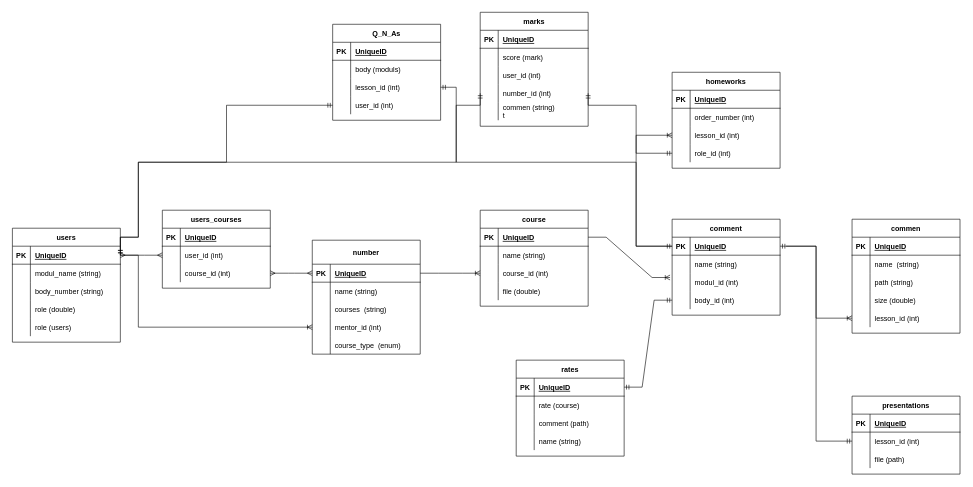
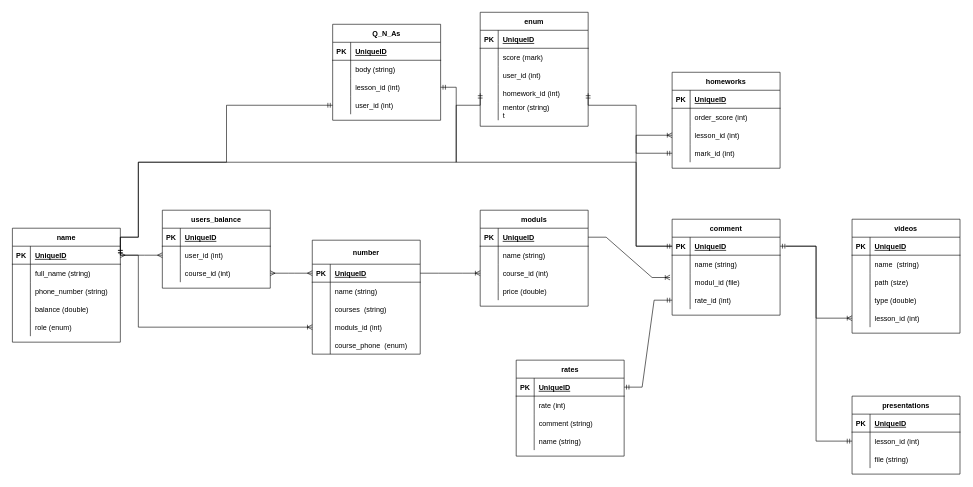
- <mxCell id="102" value="marks" style="shape=table;startSize=30;container=1;collapsible=1;childLayout=tableLayout;fixedRows=1;rowLines=0;fontStyle=1;align=center;resizeLast=1;labelBackgroundColor=none;fontColor=#000000;" parent="1" vertex="1"><mxGeometry x="800" y="20" width="180" height="190" as="geometry" /></mxCell>
+ <mxCell id="102" value="enum" style="shape=table;startSize=30;container=1;collapsible=1;childLayout=tableLayout;fixedRows=1;rowLines=0;fontStyle=1;align=center;resizeLast=1;labelBackgroundColor=none;fontColor=#000000;" parent="1" vertex="1"><mxGeometry x="800" y="20" width="180" height="190" as="geometry" /></mxCell>
- <mxCell id="126" value="body (moduls)" style="shape=partialRectangle;connectable=0;fillColor=none;top=0;left=0;bottom=0;right=0;align=left;spacingLeft=6;overflow=hidden;labelBackgroundColor=none;fontColor=#000000;" parent="124" vertex="1"><mxGeometry x="30" width="150" height="30" as="geometry"><mxRectangle width="150" height="30" as="alternateBounds" /></mxGeometry></mxCell>
+ <mxCell id="126" value="body (string)" style="shape=partialRectangle;connectable=0;fillColor=none;top=0;left=0;bottom=0;right=0;align=left;spacingLeft=6;overflow=hidden;labelBackgroundColor=none;fontColor=#000000;" parent="124" vertex="1"><mxGeometry x="30" width="150" height="30" as="geometry"><mxRectangle width="150" height="30" as="alternateBounds" /></mxGeometry></mxCell>
- <mxCell id="114" value="number_id (int)" style="shape=partialRectangle;connectable=0;fillColor=none;top=0;left=0;bottom=0;right=0;align=left;spacingLeft=6;overflow=hidden;labelBackgroundColor=none;fontColor=#000000;" parent="112" vertex="1"><mxGeometry x="30" width="150" height="30" as="geometry"><mxRectangle width="150" height="30" as="alternateBounds" /></mxGeometry></mxCell>
+ <mxCell id="114" value="homework_id (int)" style="shape=partialRectangle;connectable=0;fillColor=none;top=0;left=0;bottom=0;right=0;align=left;spacingLeft=6;overflow=hidden;labelBackgroundColor=none;fontColor=#000000;" parent="112" vertex="1"><mxGeometry x="30" width="150" height="30" as="geometry"><mxRectangle width="150" height="30" as="alternateBounds" /></mxGeometry></mxCell>
- <mxCell id="117" value="commen (string)&#10;t" style="shape=partialRectangle;connectable=0;fillColor=none;top=0;left=0;bottom=0;right=0;align=left;spacingLeft=6;overflow=hidden;labelBackgroundColor=none;fontColor=#000000;" parent="115" vertex="1"><mxGeometry x="30" width="150" height="30" as="geometry"><mxRectangle width="150" height="30" as="alternateBounds" /></mxGeometry></mxCell>
+ <mxCell id="117" value="mentor (string)&#10;t" style="shape=partialRectangle;connectable=0;fillColor=none;top=0;left=0;bottom=0;right=0;align=left;spacingLeft=6;overflow=hidden;labelBackgroundColor=none;fontColor=#000000;" parent="115" vertex="1"><mxGeometry x="30" width="150" height="30" as="geometry"><mxRectangle width="150" height="30" as="alternateBounds" /></mxGeometry></mxCell>
- <mxCell id="94" value="order_number (int)" style="shape=partialRectangle;connectable=0;fillColor=none;top=0;left=0;bottom=0;right=0;align=left;spacingLeft=6;overflow=hidden;labelBackgroundColor=none;fontColor=#000000;" parent="92" vertex="1"><mxGeometry x="30" width="150" height="30" as="geometry"><mxRectangle width="150" height="30" as="alternateBounds" /></mxGeometry></mxCell>
+ <mxCell id="94" value="order_score (int)" style="shape=partialRectangle;connectable=0;fillColor=none;top=0;left=0;bottom=0;right=0;align=left;spacingLeft=6;overflow=hidden;labelBackgroundColor=none;fontColor=#000000;" parent="92" vertex="1"><mxGeometry x="30" width="150" height="30" as="geometry"><mxRectangle width="150" height="30" as="alternateBounds" /></mxGeometry></mxCell>
- <mxCell id="100" value="role_id (int)" style="shape=partialRectangle;connectable=0;fillColor=none;top=0;left=0;bottom=0;right=0;align=left;spacingLeft=6;overflow=hidden;labelBackgroundColor=none;fontColor=#000000;" parent="98" vertex="1"><mxGeometry x="30" width="150" height="30" as="geometry"><mxRectangle width="150" height="30" as="alternateBounds" /></mxGeometry></mxCell>
+ <mxCell id="100" value="mark_id (int)" style="shape=partialRectangle;connectable=0;fillColor=none;top=0;left=0;bottom=0;right=0;align=left;spacingLeft=6;overflow=hidden;labelBackgroundColor=none;fontColor=#000000;" parent="98" vertex="1"><mxGeometry x="30" width="150" height="30" as="geometry"><mxRectangle width="150" height="30" as="alternateBounds" /></mxGeometry></mxCell>
- <mxCell id="34" value="users_courses" style="shape=table;startSize=30;container=1;collapsible=1;childLayout=tableLayout;fixedRows=1;rowLines=0;fontStyle=1;align=center;resizeLast=1;labelBackgroundColor=none;fontColor=#000000;" parent="1" vertex="1"><mxGeometry x="270" y="350" width="180" height="130" as="geometry" /></mxCell>
+ <mxCell id="34" value="users_balance" style="shape=table;startSize=30;container=1;collapsible=1;childLayout=tableLayout;fixedRows=1;rowLines=0;fontStyle=1;align=center;resizeLast=1;labelBackgroundColor=none;fontColor=#000000;" parent="1" vertex="1"><mxGeometry x="270" y="350" width="180" height="130" as="geometry" /></mxCell>
- <mxCell id="46" value="course" style="shape=table;startSize=30;container=1;collapsible=1;childLayout=tableLayout;fixedRows=1;rowLines=0;fontStyle=1;align=center;resizeLast=1;labelBackgroundColor=none;fontColor=#000000;" parent="1" vertex="1"><mxGeometry x="800" y="350" width="180" height="160" as="geometry" /></mxCell>
+ <mxCell id="46" value="moduls" style="shape=table;startSize=30;container=1;collapsible=1;childLayout=tableLayout;fixedRows=1;rowLines=0;fontStyle=1;align=center;resizeLast=1;labelBackgroundColor=none;fontColor=#000000;" parent="1" vertex="1"><mxGeometry x="800" y="350" width="180" height="160" as="geometry" /></mxCell>
- <mxCell id="146" value="commen" style="shape=table;startSize=30;container=1;collapsible=1;childLayout=tableLayout;fixedRows=1;rowLines=0;fontStyle=1;align=center;resizeLast=1;labelBackgroundColor=none;fontColor=#000000;" parent="1" vertex="1"><mxGeometry x="1420" y="365" width="180" height="190" as="geometry" /></mxCell>
+ <mxCell id="146" value="videos" style="shape=table;startSize=30;container=1;collapsible=1;childLayout=tableLayout;fixedRows=1;rowLines=0;fontStyle=1;align=center;resizeLast=1;labelBackgroundColor=none;fontColor=#000000;" parent="1" vertex="1"><mxGeometry x="1420" y="365" width="180" height="190" as="geometry" /></mxCell>
- <mxCell id="2" value="users" style="shape=table;startSize=30;container=1;collapsible=1;childLayout=tableLayout;fixedRows=1;rowLines=0;fontStyle=1;align=center;resizeLast=1;labelBackgroundColor=none;" parent="1" vertex="1"><mxGeometry x="20" y="380" width="180" height="190" as="geometry" /></mxCell>
+ <mxCell id="2" value="name" style="shape=table;startSize=30;container=1;collapsible=1;childLayout=tableLayout;fixedRows=1;rowLines=0;fontStyle=1;align=center;resizeLast=1;labelBackgroundColor=none;" parent="1" vertex="1"><mxGeometry x="20" y="380" width="180" height="190" as="geometry" /></mxCell>
- <mxCell id="8" value="modul_name (string)" style="shape=partialRectangle;connectable=0;fillColor=none;top=0;left=0;bottom=0;right=0;align=left;spacingLeft=6;overflow=hidden;" parent="6" vertex="1"><mxGeometry x="30" width="150" height="30" as="geometry"><mxRectangle width="150" height="30" as="alternateBounds" /></mxGeometry></mxCell>
+ <mxCell id="8" value="full_name (string)" style="shape=partialRectangle;connectable=0;fillColor=none;top=0;left=0;bottom=0;right=0;align=left;spacingLeft=6;overflow=hidden;" parent="6" vertex="1"><mxGeometry x="30" width="150" height="30" as="geometry"><mxRectangle width="150" height="30" as="alternateBounds" /></mxGeometry></mxCell>
- <mxCell id="69" value="modul_id (int)" style="shape=partialRectangle;connectable=0;fillColor=none;top=0;left=0;bottom=0;right=0;align=left;spacingLeft=6;overflow=hidden;labelBackgroundColor=none;fontColor=#000000;" parent="67" vertex="1"><mxGeometry x="30" width="150" height="30" as="geometry"><mxRectangle width="150" height="30" as="alternateBounds" /></mxGeometry></mxCell>
+ <mxCell id="69" value="modul_id (file)" style="shape=partialRectangle;connectable=0;fillColor=none;top=0;left=0;bottom=0;right=0;align=left;spacingLeft=6;overflow=hidden;labelBackgroundColor=none;fontColor=#000000;" parent="67" vertex="1"><mxGeometry x="30" width="150" height="30" as="geometry"><mxRectangle width="150" height="30" as="alternateBounds" /></mxGeometry></mxCell>
- <mxCell id="155" value="path (string)" style="shape=partialRectangle;connectable=0;fillColor=none;top=0;left=0;bottom=0;right=0;align=left;spacingLeft=6;overflow=hidden;labelBackgroundColor=none;fontColor=#000000;" parent="153" vertex="1"><mxGeometry x="30" width="150" height="30" as="geometry"><mxRectangle width="150" height="30" as="alternateBounds" /></mxGeometry></mxCell>
+ <mxCell id="155" value="path (size)" style="shape=partialRectangle;connectable=0;fillColor=none;top=0;left=0;bottom=0;right=0;align=left;spacingLeft=6;overflow=hidden;labelBackgroundColor=none;fontColor=#000000;" parent="153" vertex="1"><mxGeometry x="30" width="150" height="30" as="geometry"><mxRectangle width="150" height="30" as="alternateBounds" /></mxGeometry></mxCell>
- <mxCell id="11" value="body_number (string)" style="shape=partialRectangle;connectable=0;fillColor=none;top=0;left=0;bottom=0;right=0;align=left;spacingLeft=6;overflow=hidden;" parent="9" vertex="1"><mxGeometry x="30" width="150" height="30" as="geometry"><mxRectangle width="150" height="30" as="alternateBounds" /></mxGeometry></mxCell>
+ <mxCell id="11" value="phone_number (string)" style="shape=partialRectangle;connectable=0;fillColor=none;top=0;left=0;bottom=0;right=0;align=left;spacingLeft=6;overflow=hidden;" parent="9" vertex="1"><mxGeometry x="30" width="150" height="30" as="geometry"><mxRectangle width="150" height="30" as="alternateBounds" /></mxGeometry></mxCell>
- <mxCell id="58" value="file (double)" style="shape=partialRectangle;connectable=0;fillColor=none;top=0;left=0;bottom=0;right=0;align=left;spacingLeft=6;overflow=hidden;labelBackgroundColor=none;fontColor=#000000;" parent="56" vertex="1"><mxGeometry x="30" width="150" height="30" as="geometry"><mxRectangle width="150" height="30" as="alternateBounds" /></mxGeometry></mxCell>
+ <mxCell id="58" value="price (double)" style="shape=partialRectangle;connectable=0;fillColor=none;top=0;left=0;bottom=0;right=0;align=left;spacingLeft=6;overflow=hidden;labelBackgroundColor=none;fontColor=#000000;" parent="56" vertex="1"><mxGeometry x="30" width="150" height="30" as="geometry"><mxRectangle width="150" height="30" as="alternateBounds" /></mxGeometry></mxCell>
- <mxCell id="72" value="body_id (int)" style="shape=partialRectangle;connectable=0;fillColor=none;top=0;left=0;bottom=0;right=0;align=left;spacingLeft=6;overflow=hidden;labelBackgroundColor=none;fontColor=#000000;" parent="70" vertex="1"><mxGeometry x="30" width="150" height="30" as="geometry"><mxRectangle width="150" height="30" as="alternateBounds" /></mxGeometry></mxCell>
+ <mxCell id="72" value="rate_id (int)" style="shape=partialRectangle;connectable=0;fillColor=none;top=0;left=0;bottom=0;right=0;align=left;spacingLeft=6;overflow=hidden;labelBackgroundColor=none;fontColor=#000000;" parent="70" vertex="1"><mxGeometry x="30" width="150" height="30" as="geometry"><mxRectangle width="150" height="30" as="alternateBounds" /></mxGeometry></mxCell>
- <mxCell id="158" value="size (double)" style="shape=partialRectangle;connectable=0;fillColor=none;top=0;left=0;bottom=0;right=0;align=left;spacingLeft=6;overflow=hidden;labelBackgroundColor=none;fontColor=#000000;" parent="156" vertex="1"><mxGeometry x="30" width="150" height="30" as="geometry"><mxRectangle width="150" height="30" as="alternateBounds" /></mxGeometry></mxCell>
+ <mxCell id="158" value="type (double)" style="shape=partialRectangle;connectable=0;fillColor=none;top=0;left=0;bottom=0;right=0;align=left;spacingLeft=6;overflow=hidden;labelBackgroundColor=none;fontColor=#000000;" parent="156" vertex="1"><mxGeometry x="30" width="150" height="30" as="geometry"><mxRectangle width="150" height="30" as="alternateBounds" /></mxGeometry></mxCell>
- <mxCell id="14" value="role (double)" style="shape=partialRectangle;connectable=0;fillColor=none;top=0;left=0;bottom=0;right=0;align=left;spacingLeft=6;overflow=hidden;" parent="12" vertex="1"><mxGeometry x="30" width="150" height="30" as="geometry"><mxRectangle width="150" height="30" as="alternateBounds" /></mxGeometry></mxCell>
+ <mxCell id="14" value="balance (double)" style="shape=partialRectangle;connectable=0;fillColor=none;top=0;left=0;bottom=0;right=0;align=left;spacingLeft=6;overflow=hidden;" parent="12" vertex="1"><mxGeometry x="30" width="150" height="30" as="geometry"><mxRectangle width="150" height="30" as="alternateBounds" /></mxGeometry></mxCell>
- <mxCell id="17" value="role (users)" style="shape=partialRectangle;connectable=0;fillColor=none;top=0;left=0;bottom=0;right=0;align=left;spacingLeft=6;overflow=hidden;" parent="15" vertex="1"><mxGeometry x="30" width="150" height="30" as="geometry"><mxRectangle width="150" height="30" as="alternateBounds" /></mxGeometry></mxCell>
+ <mxCell id="17" value="role (enum)" style="shape=partialRectangle;connectable=0;fillColor=none;top=0;left=0;bottom=0;right=0;align=left;spacingLeft=6;overflow=hidden;" parent="15" vertex="1"><mxGeometry x="30" width="150" height="30" as="geometry"><mxRectangle width="150" height="30" as="alternateBounds" /></mxGeometry></mxCell>
- <mxCell id="30" value="mentor_id (int)" style="shape=partialRectangle;connectable=0;fillColor=none;top=0;left=0;bottom=0;right=0;align=left;spacingLeft=6;overflow=hidden;labelBackgroundColor=none;fontColor=#000000;" parent="28" vertex="1"><mxGeometry x="30" width="150" height="30" as="geometry"><mxRectangle width="150" height="30" as="alternateBounds" /></mxGeometry></mxCell>
+ <mxCell id="30" value="moduls_id (int)" style="shape=partialRectangle;connectable=0;fillColor=none;top=0;left=0;bottom=0;right=0;align=left;spacingLeft=6;overflow=hidden;labelBackgroundColor=none;fontColor=#000000;" parent="28" vertex="1"><mxGeometry x="30" width="150" height="30" as="geometry"><mxRectangle width="150" height="30" as="alternateBounds" /></mxGeometry></mxCell>
- <mxCell id="33" value="course_type  (enum)" style="shape=partialRectangle;connectable=0;fillColor=none;top=0;left=0;bottom=0;right=0;align=left;spacingLeft=6;overflow=hidden;labelBackgroundColor=none;fontColor=#000000;" parent="31" vertex="1"><mxGeometry x="30" width="150" height="30" as="geometry"><mxRectangle width="150" height="30" as="alternateBounds" /></mxGeometry></mxCell>
+ <mxCell id="33" value="course_phone  (enum)" style="shape=partialRectangle;connectable=0;fillColor=none;top=0;left=0;bottom=0;right=0;align=left;spacingLeft=6;overflow=hidden;labelBackgroundColor=none;fontColor=#000000;" parent="31" vertex="1"><mxGeometry x="30" width="150" height="30" as="geometry"><mxRectangle width="150" height="30" as="alternateBounds" /></mxGeometry></mxCell>
- <mxCell id="80" value="rate (course)" style="shape=partialRectangle;connectable=0;fillColor=none;top=0;left=0;bottom=0;right=0;align=left;spacingLeft=6;overflow=hidden;labelBackgroundColor=none;fontColor=#000000;" parent="78" vertex="1"><mxGeometry x="30" width="150" height="30" as="geometry"><mxRectangle width="150" height="30" as="alternateBounds" /></mxGeometry></mxCell>
+ <mxCell id="80" value="rate (int)" style="shape=partialRectangle;connectable=0;fillColor=none;top=0;left=0;bottom=0;right=0;align=left;spacingLeft=6;overflow=hidden;labelBackgroundColor=none;fontColor=#000000;" parent="78" vertex="1"><mxGeometry x="30" width="150" height="30" as="geometry"><mxRectangle width="150" height="30" as="alternateBounds" /></mxGeometry></mxCell>
- <mxCell id="83" value="comment (path)" style="shape=partialRectangle;connectable=0;fillColor=none;top=0;left=0;bottom=0;right=0;align=left;spacingLeft=6;overflow=hidden;labelBackgroundColor=none;fontColor=#000000;" parent="81" vertex="1"><mxGeometry x="30" width="150" height="30" as="geometry"><mxRectangle width="150" height="30" as="alternateBounds" /></mxGeometry></mxCell>
+ <mxCell id="83" value="comment (string)" style="shape=partialRectangle;connectable=0;fillColor=none;top=0;left=0;bottom=0;right=0;align=left;spacingLeft=6;overflow=hidden;labelBackgroundColor=none;fontColor=#000000;" parent="81" vertex="1"><mxGeometry x="30" width="150" height="30" as="geometry"><mxRectangle width="150" height="30" as="alternateBounds" /></mxGeometry></mxCell>
- <mxCell id="144" value="file (path)" style="shape=partialRectangle;connectable=0;fillColor=none;top=0;left=0;bottom=0;right=0;align=left;spacingLeft=6;overflow=hidden;labelBackgroundColor=none;fontColor=#000000;" parent="142" vertex="1"><mxGeometry x="30" width="150" height="30" as="geometry"><mxRectangle width="150" height="30" as="alternateBounds" /></mxGeometry></mxCell>
+ <mxCell id="144" value="file (string)" style="shape=partialRectangle;connectable=0;fillColor=none;top=0;left=0;bottom=0;right=0;align=left;spacingLeft=6;overflow=hidden;labelBackgroundColor=none;fontColor=#000000;" parent="142" vertex="1"><mxGeometry x="30" width="150" height="30" as="geometry"><mxRectangle width="150" height="30" as="alternateBounds" /></mxGeometry></mxCell>
